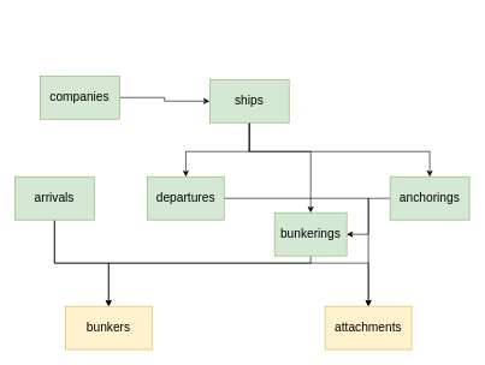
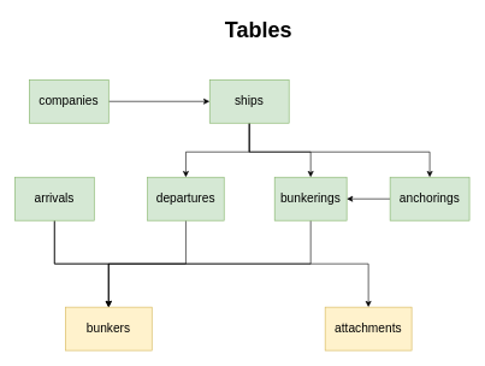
+ <mxCell id="5" value="Tables" style="text;html=1;strokeColor=none;fillColor=none;align=center;verticalAlign=middle;whiteSpace=wrap;rounded=0;fontSize=30;fontStyle=1" vertex="1" parent="1"><mxGeometry x="290" y="20" width="136" height="40" as="geometry" /></mxCell>
- <mxCell id="19" value="companies" style="rounded=0;whiteSpace=wrap;html=1;fontSize=17;fillColor=#d5e8d4;strokeColor=#82b366;" vertex="1" parent="1"><mxGeometry x="55" y="105" width="110" height="60" as="geometry" /></mxCell>
+ <mxCell id="19" value="companies" style="rounded=0;whiteSpace=wrap;html=1;fontSize=17;fillColor=#d5e8d4;strokeColor=#82b366;" vertex="1" parent="1"><mxGeometry x="40" y="110" width="110" height="60" as="geometry" /></mxCell>
- <mxCell id="6" style="edgeStyle=orthogonalEdgeStyle;rounded=0;orthogonalLoop=1;jettySize=auto;html=1;fontSize=17;" edge="1" parent="1" source="7" target="13"><mxGeometry relative="1" as="geometry" /></mxCell>
+ <mxCell id="6" style="edgeStyle=orthogonalEdgeStyle;rounded=0;orthogonalLoop=1;jettySize=auto;html=1;entryX=0.5;entryY=0;entryDx=0;entryDy=0;fontSize=17;" edge="1" parent="1" source="7" target="12"><mxGeometry relative="1" as="geometry" /></mxCell>
- <mxCell id="9" value="bunkerings" style="rounded=0;whiteSpace=wrap;html=1;fontSize=17;fillColor=#d5e8d4;strokeColor=#82b366;" vertex="1" parent="1"><mxGeometry x="380" y="295" width="100" height="60" as="geometry" /></mxCell>
+ <mxCell id="9" value="bunkerings" style="rounded=0;whiteSpace=wrap;html=1;fontSize=17;fillColor=#d5e8d4;strokeColor=#82b366;" vertex="1" parent="1"><mxGeometry x="380" y="245" width="100" height="60" as="geometry" /></mxCell>
